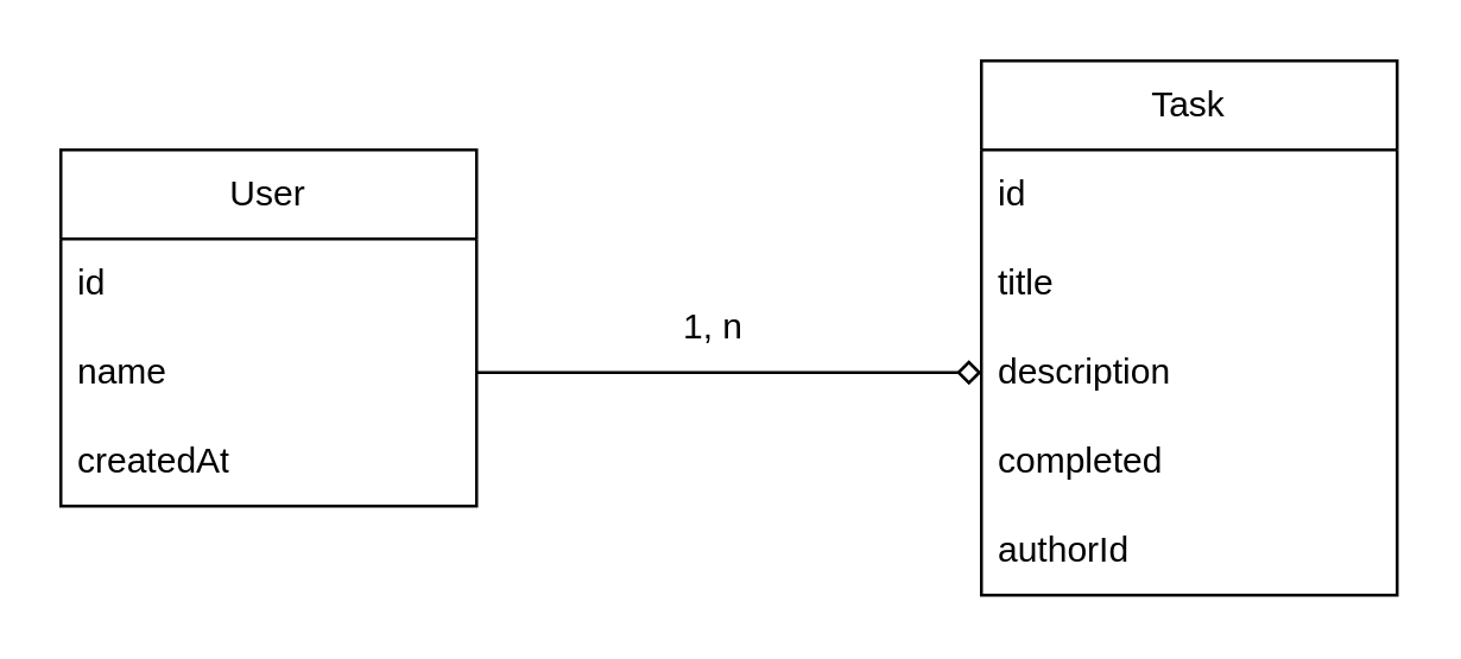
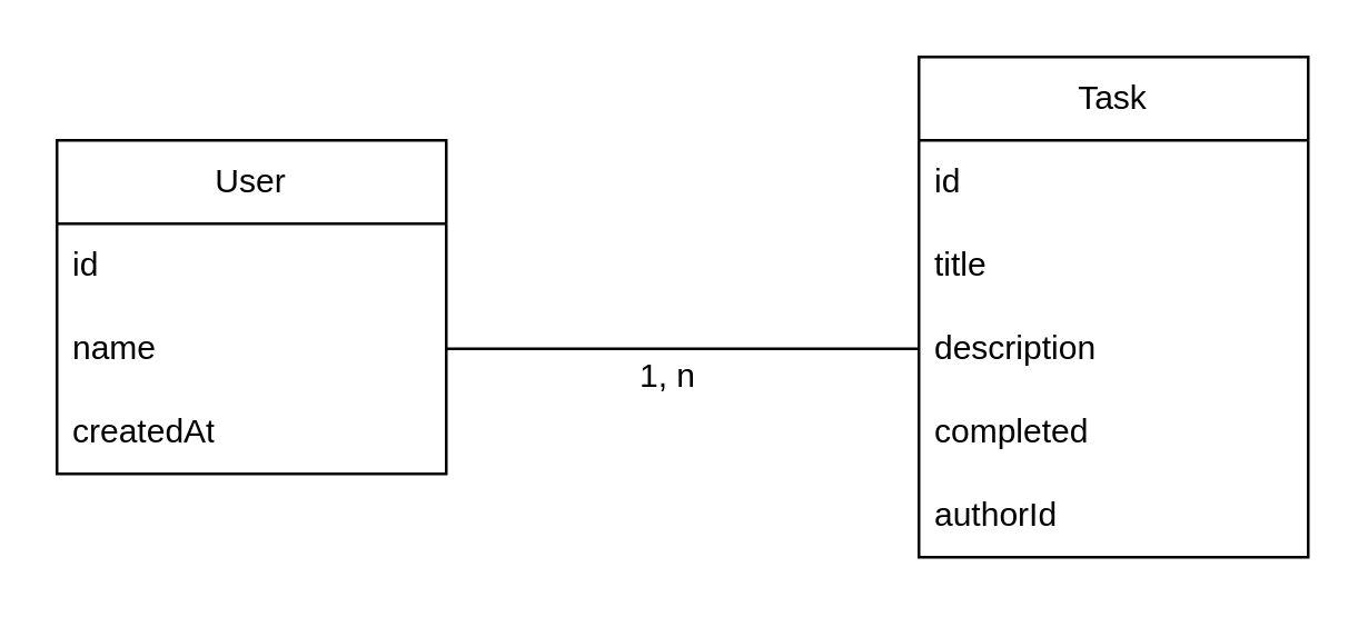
- <mxCell id="13" value="1, n" style="text;html=1;strokeColor=none;fillColor=none;align=center;verticalAlign=middle;whiteSpace=wrap;rounded=0;" vertex="1" parent="1"><mxGeometry x="210" y="95" width="60" height="30" as="geometry" /></mxCell>
+ <mxCell id="13" value="1, n" style="text;html=1;strokeColor=none;fillColor=none;align=center;verticalAlign=middle;whiteSpace=wrap;rounded=0;" vertex="1" parent="1"><mxGeometry x="210" y="120" width="60" height="30" as="geometry" /></mxCell>
- <mxCell id="12" style="edgeStyle=orthogonalEdgeStyle;rounded=0;orthogonalLoop=1;jettySize=auto;html=1;exitX=1;exitY=0.5;exitDx=0;exitDy=0;entryX=0;entryY=0.5;entryDx=0;entryDy=0;endArrow=diamond;endFill=0;" edge="1" parent="1" source="4" target="9"><mxGeometry relative="1" as="geometry" /></mxCell>
+ <mxCell id="12" style="edgeStyle=orthogonalEdgeStyle;rounded=0;orthogonalLoop=1;jettySize=auto;html=1;exitX=1;exitY=0.5;exitDx=0;exitDy=0;entryX=0;entryY=0.5;entryDx=0;entryDy=0;endArrow=none;endFill=0;" edge="1" parent="1" source="4" target="9"><mxGeometry relative="1" as="geometry" /></mxCell>
